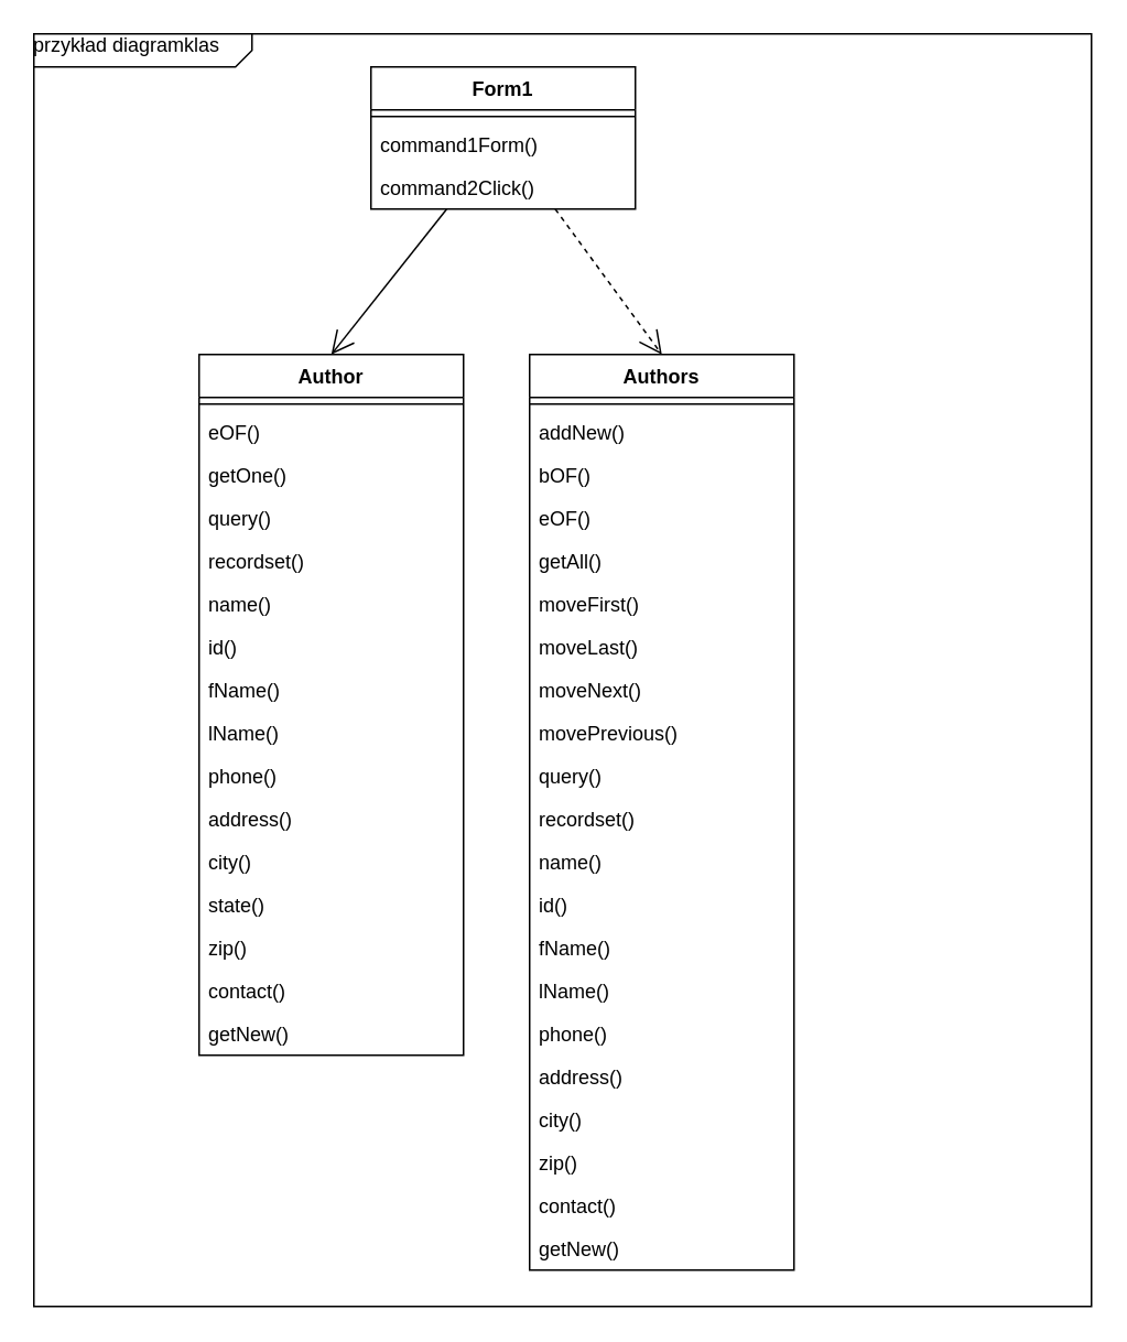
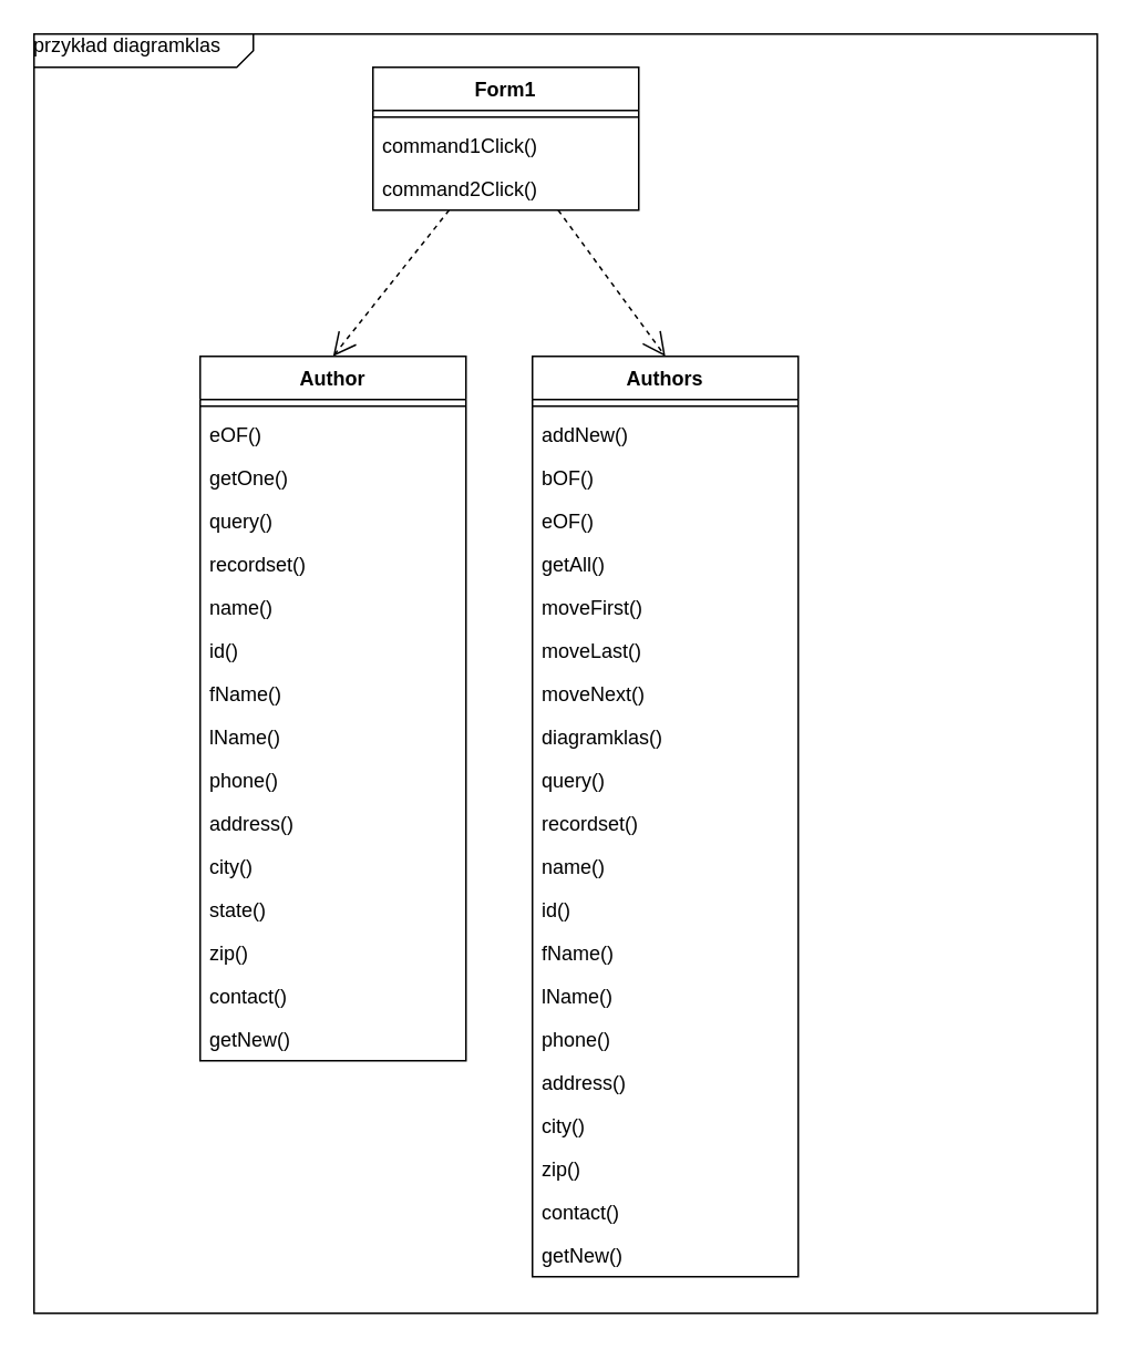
- <mxCell id="5" value="command1Form()" style="text;strokeColor=none;fillColor=none;align=left;verticalAlign=top;spacingLeft=4;spacingRight=4;overflow=hidden;rotatable=0;points=[[0,0.5],[1,0.5]];portConstraint=eastwest;" vertex="1" parent="3"><mxGeometry y="34" width="160" height="26" as="geometry" /></mxCell>
+ <mxCell id="5" value="command1Click()" style="text;strokeColor=none;fillColor=none;align=left;verticalAlign=top;spacingLeft=4;spacingRight=4;overflow=hidden;rotatable=0;points=[[0,0.5],[1,0.5]];portConstraint=eastwest;" vertex="1" parent="3"><mxGeometry y="34" width="160" height="26" as="geometry" /></mxCell>
- <mxCell id="47" value="" style="endArrow=open;endFill=1;endSize=12;html=1;entryX=0.5;entryY=0;entryDx=0;entryDy=0;" edge="1" parent="1" source="3" target="7"><mxGeometry width="160" relative="1" as="geometry"><mxPoint x="300" y="420" as="sourcePoint" /><mxPoint x="460" y="420" as="targetPoint" /></mxGeometry></mxCell>
+ <mxCell id="47" value="" style="endArrow=open;endFill=1;endSize=12;html=1;entryX=0.5;entryY=0;entryDx=0;entryDy=0;dashed=1;" edge="1" parent="1" source="3" target="7"><mxGeometry width="160" relative="1" as="geometry"><mxPoint x="300" y="420" as="sourcePoint" /><mxPoint x="460" y="420" as="targetPoint" /></mxGeometry></mxCell>
- <mxCell id="33" value="movePrevious()" style="text;strokeColor=none;fillColor=none;align=left;verticalAlign=top;spacingLeft=4;spacingRight=4;overflow=hidden;rotatable=0;points=[[0,0.5],[1,0.5]];portConstraint=eastwest;" vertex="1" parent="24"><mxGeometry y="216" width="160" height="26" as="geometry" /></mxCell>
+ <mxCell id="33" value="diagramklas()" style="text;strokeColor=none;fillColor=none;align=left;verticalAlign=top;spacingLeft=4;spacingRight=4;overflow=hidden;rotatable=0;points=[[0,0.5],[1,0.5]];portConstraint=eastwest;" vertex="1" parent="24"><mxGeometry y="216" width="160" height="26" as="geometry" /></mxCell>
